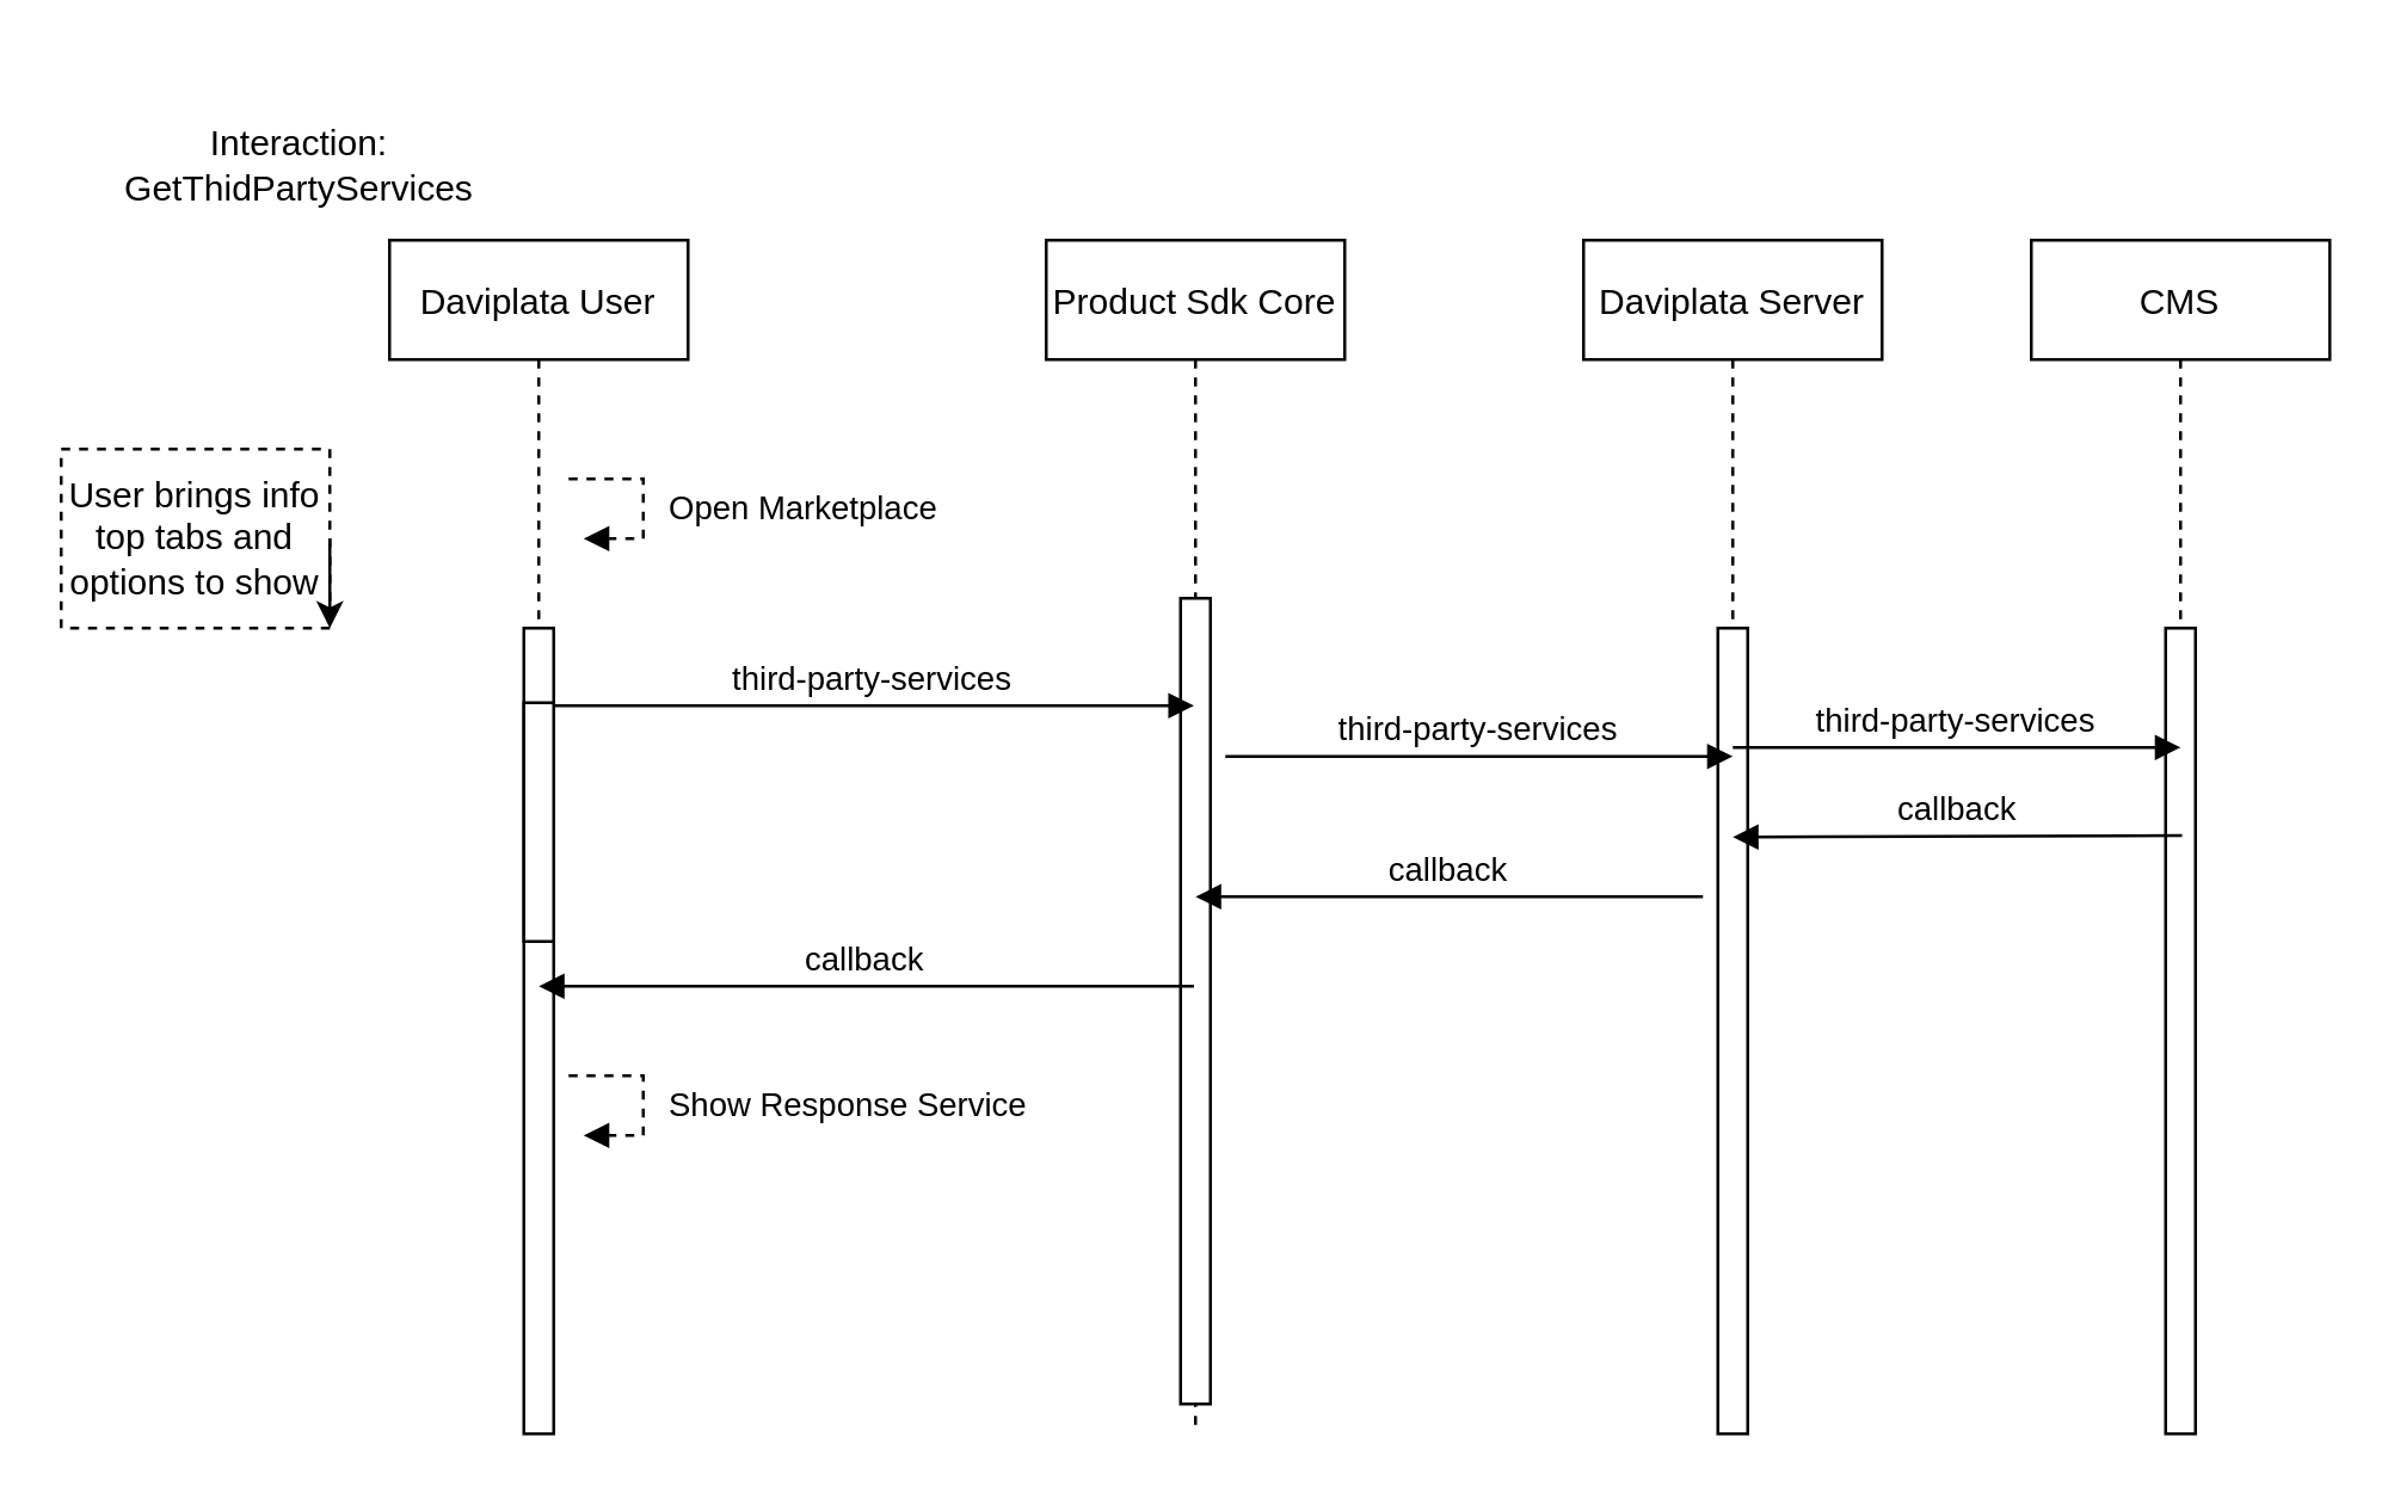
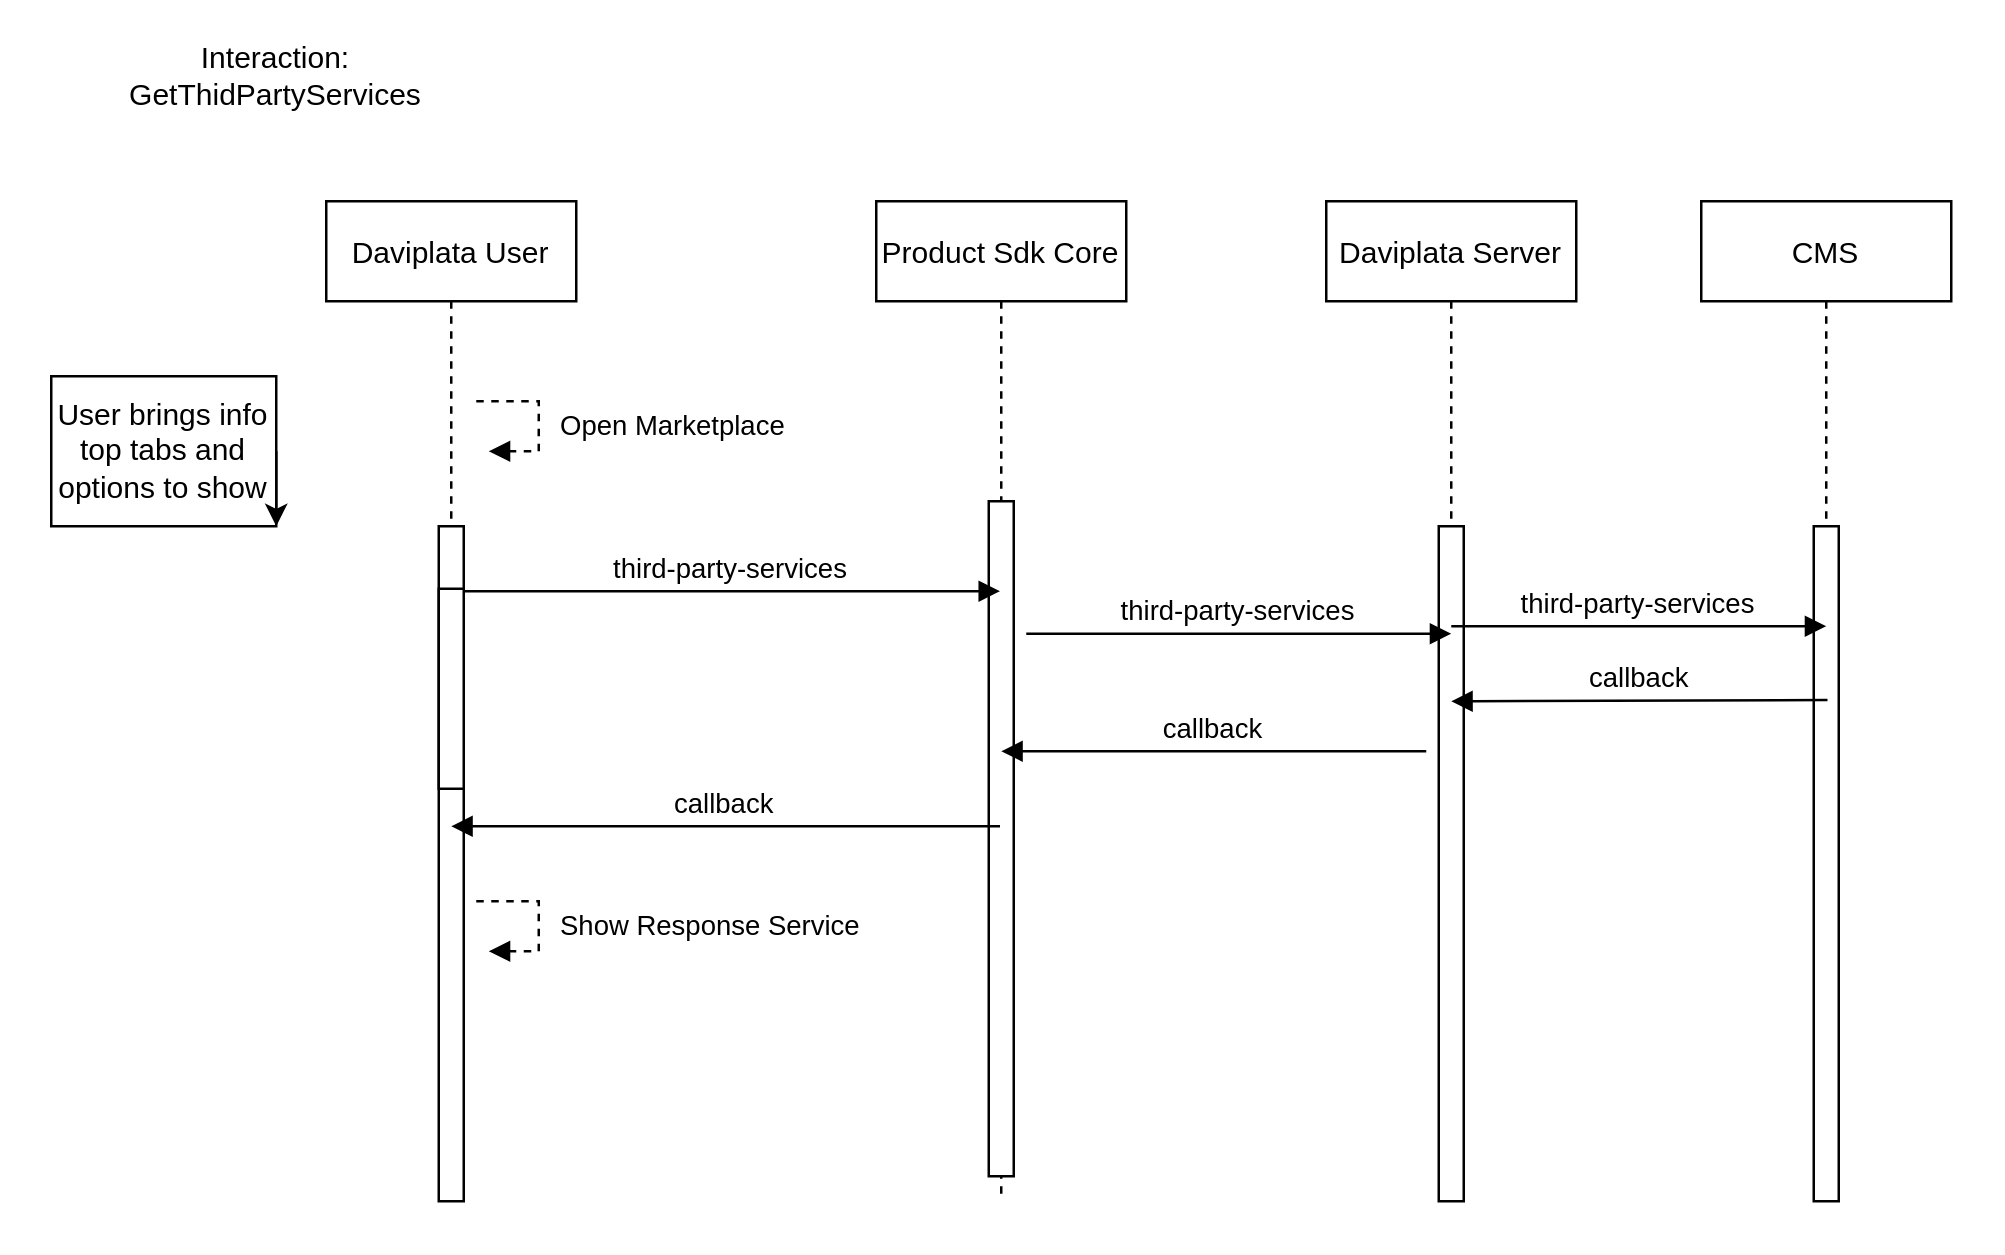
- <mxCell id="16" value="Interaction: GetThidPartyServices" style="text;html=1;strokeColor=none;fillColor=none;align=center;verticalAlign=middle;whiteSpace=wrap;rounded=0;" parent="1" vertex="1"><mxGeometry x="10" y="45" width="180" height="20" as="geometry" /></mxCell>
+ <mxCell id="16" value="Interaction: GetThidPartyServices" style="text;html=1;strokeColor=none;fillColor=none;align=center;verticalAlign=middle;whiteSpace=wrap;rounded=0;" parent="1" vertex="1"><mxGeometry x="20" y="20" width="180" height="20" as="geometry" /></mxCell>
- <mxCell id="9" value="User brings info top tabs and options to show" style="rounded=0;whiteSpace=wrap;html=1;dashed=1;" parent="1" vertex="1"><mxGeometry x="20" y="150" width="90" height="60" as="geometry" /></mxCell>
+ <mxCell id="9" value="User brings info top tabs and options to show" style="rounded=0;whiteSpace=wrap;html=1;" parent="1" vertex="1"><mxGeometry x="20" y="150" width="90" height="60" as="geometry" /></mxCell>
